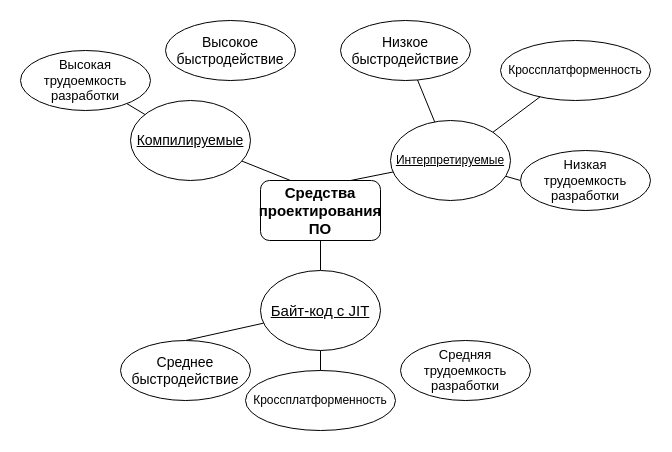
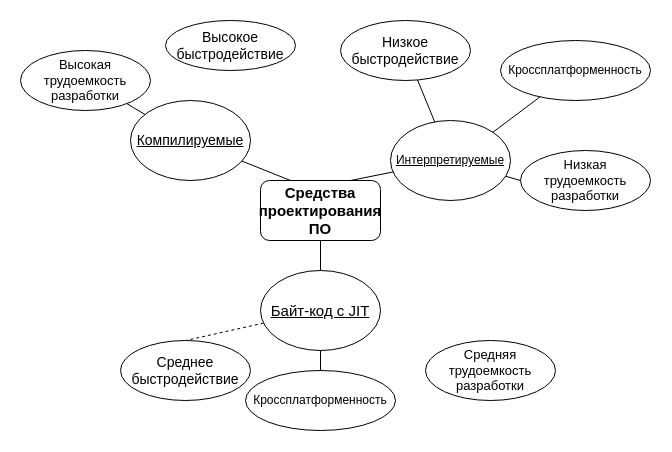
- <mxCell id="12" value="Высокое быстродействие" style="ellipse;whiteSpace=wrap;html=1;fontSize=14;" parent="1" vertex="1"><mxGeometry x="165" y="20" width="130" height="60" as="geometry" /></mxCell>
+ <mxCell id="12" value="Высокое быстродействие" style="ellipse;whiteSpace=wrap;html=1;fontSize=14;" parent="1" vertex="1"><mxGeometry x="165" y="20" width="130" height="50" as="geometry" /></mxCell>
- <mxCell id="9" style="rounded=0;orthogonalLoop=1;jettySize=auto;html=1;entryX=0.5;entryY=0;entryDx=0;entryDy=0;endArrow=none;endFill=0;" parent="1" source="11" target="20" edge="1"><mxGeometry relative="1" as="geometry" /></mxCell>
+ <mxCell id="9" style="rounded=0;orthogonalLoop=1;jettySize=auto;html=1;entryX=0.5;entryY=0;entryDx=0;entryDy=0;endArrow=none;endFill=0;dashed=1;" parent="1" source="11" target="20" edge="1"><mxGeometry relative="1" as="geometry" /></mxCell>
- <mxCell id="21" value="Средняя&lt;br style=&quot;font-size: 13px;&quot;&gt;трудоемкость разработки" style="ellipse;whiteSpace=wrap;html=1;fontSize=13;" parent="1" vertex="1"><mxGeometry x="400" y="340" width="130" height="60" as="geometry" /></mxCell>
+ <mxCell id="21" value="Средняя&lt;br style=&quot;font-size: 13px;&quot;&gt;трудоемкость разработки" style="ellipse;whiteSpace=wrap;html=1;fontSize=13;" parent="1" vertex="1"><mxGeometry x="425" y="340" width="130" height="60" as="geometry" /></mxCell>
